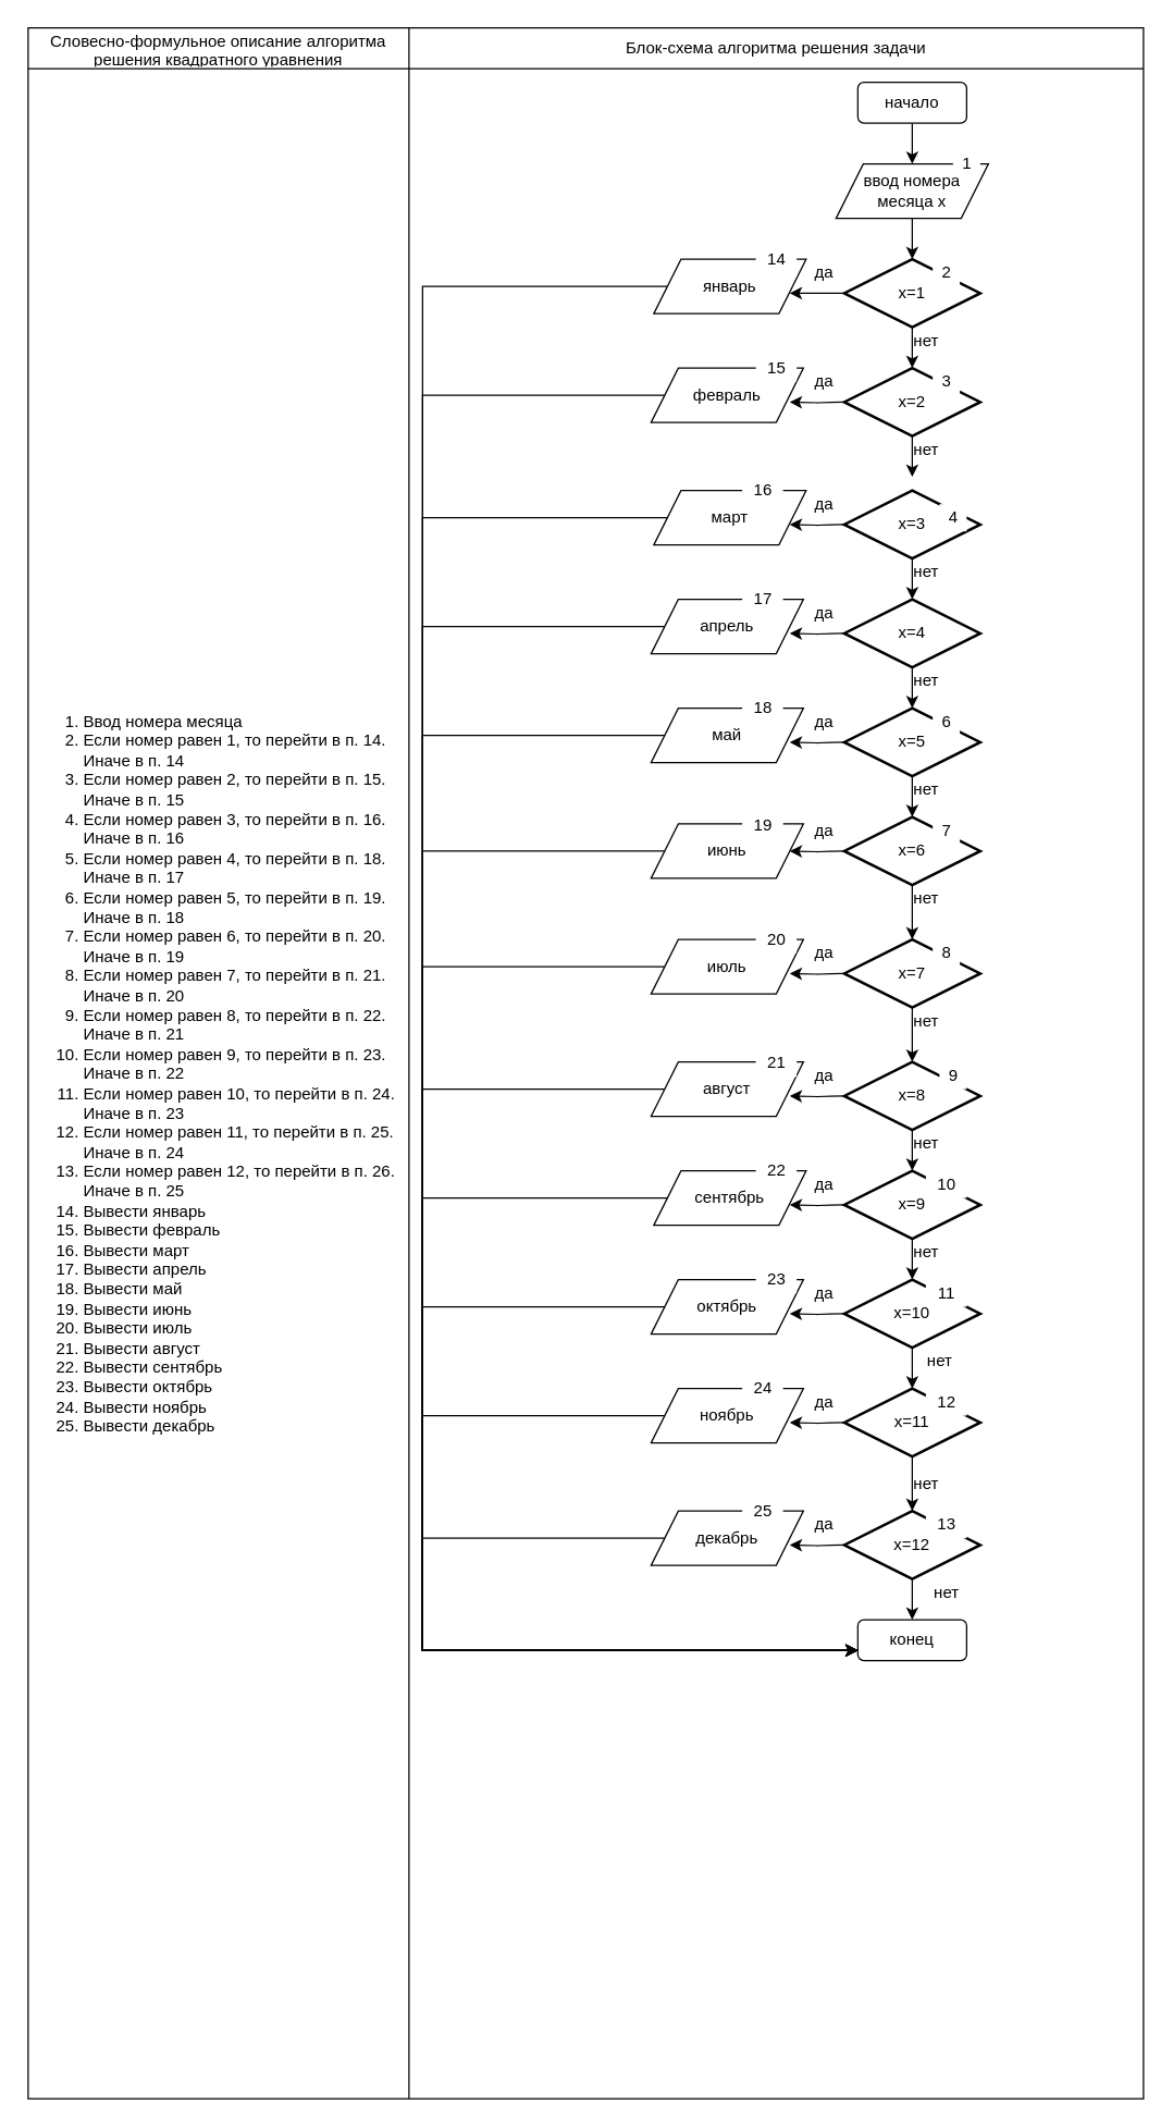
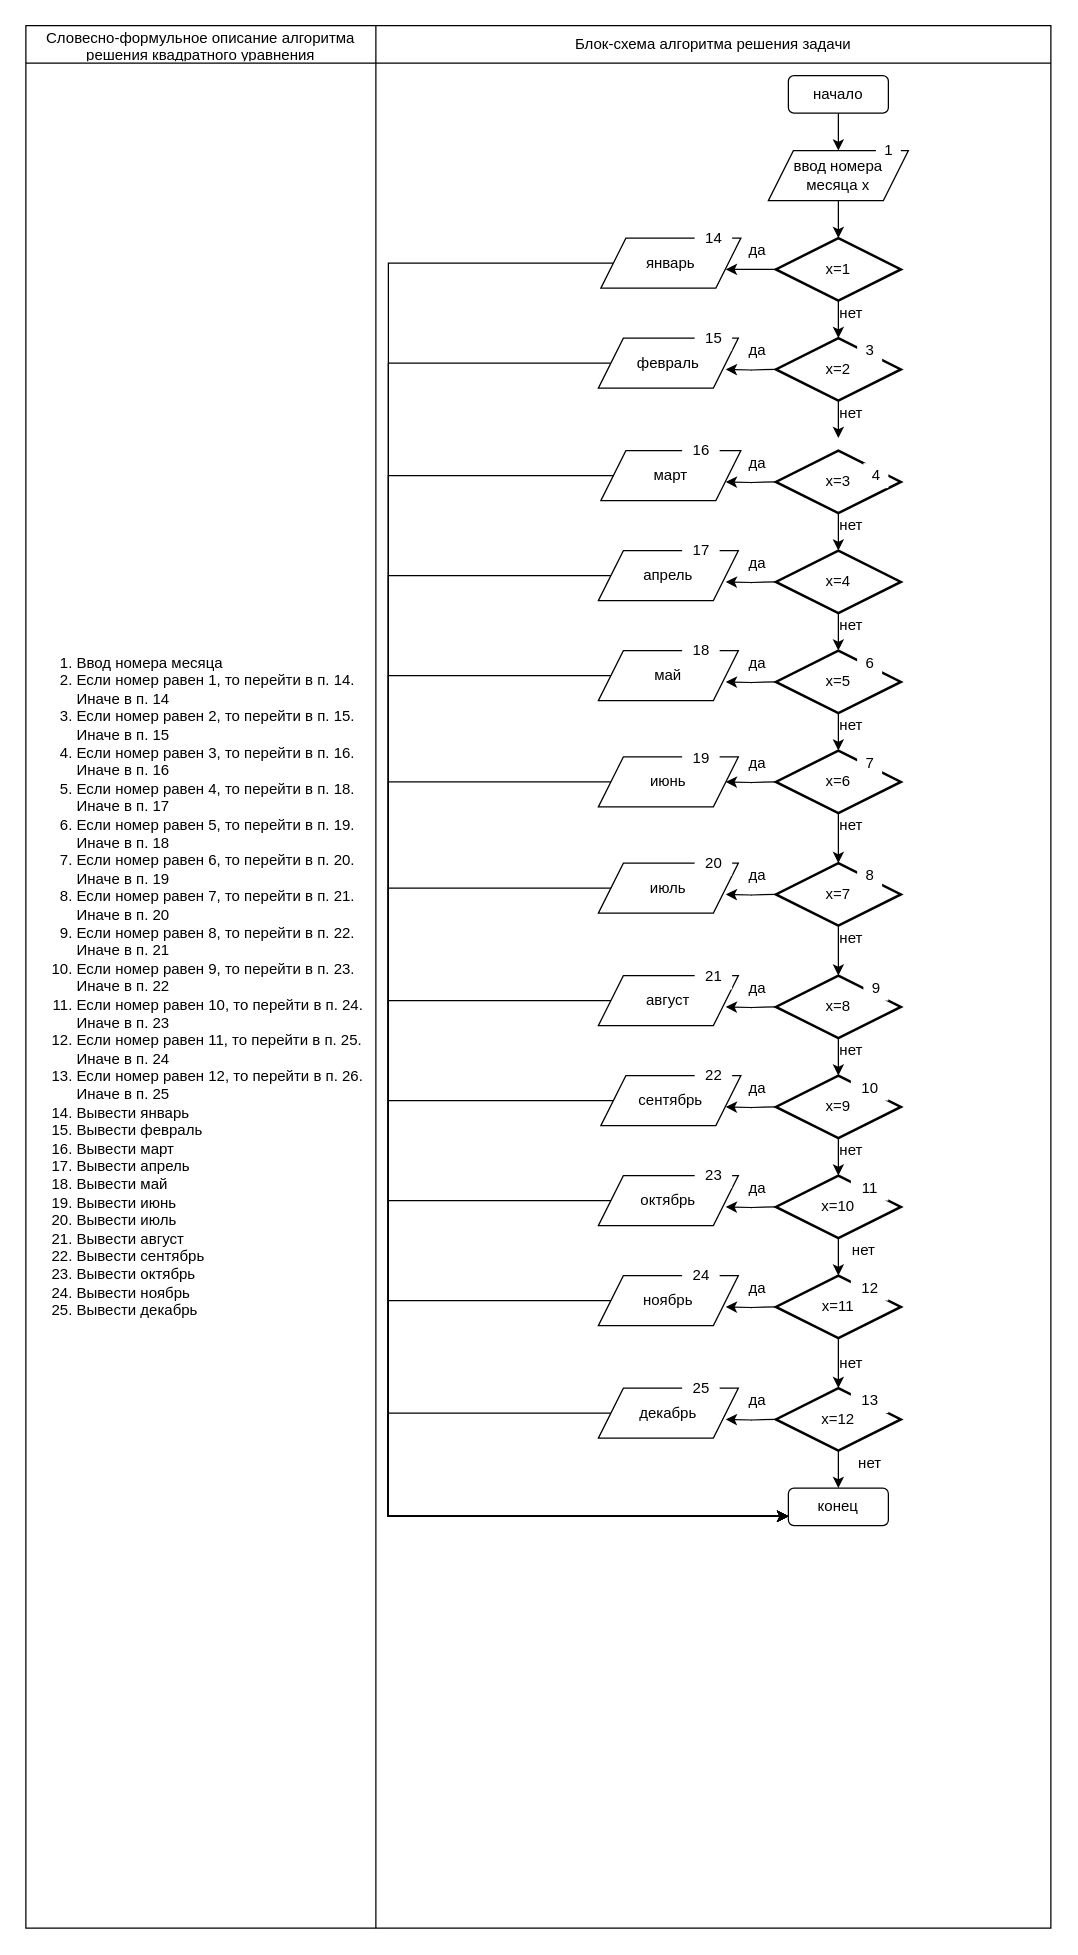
- <mxCell id="99" value="2" style="text;html=1;align=center;verticalAlign=middle;resizable=0;points=[];autosize=1;strokeColor=none;fillColor=#FFFFFF;" vertex="1" parent="1"><mxGeometry x="685" y="190" width="20" height="20" as="geometry" /></mxCell>
